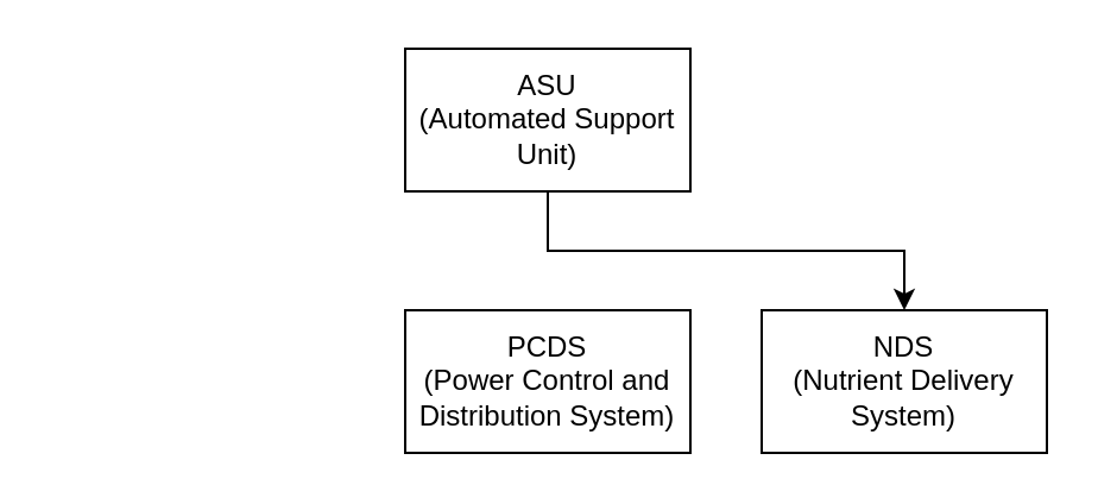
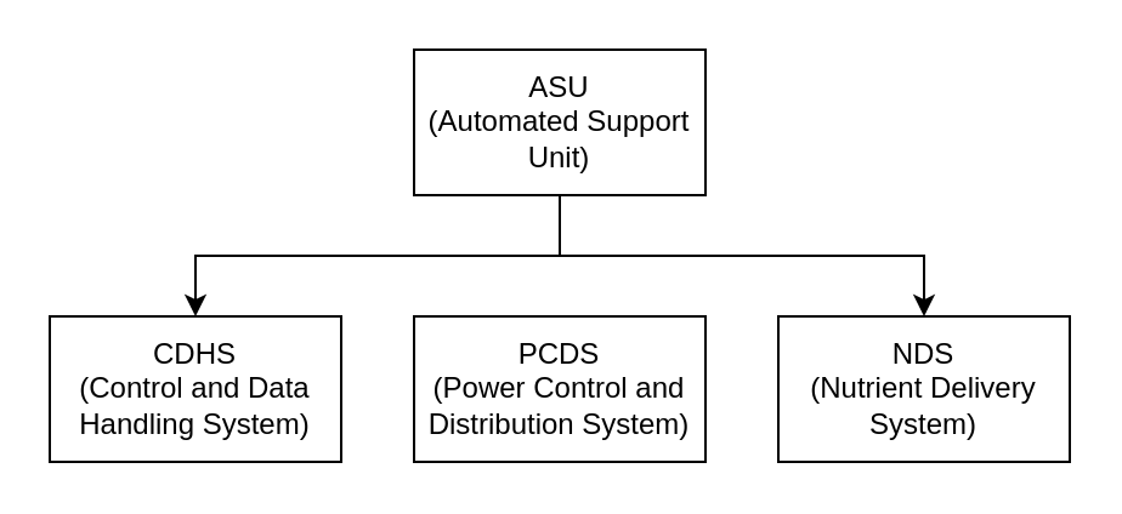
+ <mxCell id="2" style="edgeStyle=orthogonalEdgeStyle;rounded=0;orthogonalLoop=1;jettySize=auto;html=1;exitX=0.5;exitY=1;exitDx=0;exitDy=0;entryX=0.5;entryY=0;entryDx=0;entryDy=0;" parent="1" source="4" target="5" edge="1"><mxGeometry relative="1" as="geometry" /></mxCell>
+ <mxCell id="5" value="CDHS&lt;br&gt;(Control and Data Handling System)" style="rounded=0;whiteSpace=wrap;html=1;" parent="1" vertex="1"><mxGeometry x="20" y="130" width="120" height="60" as="geometry" /></mxCell>
